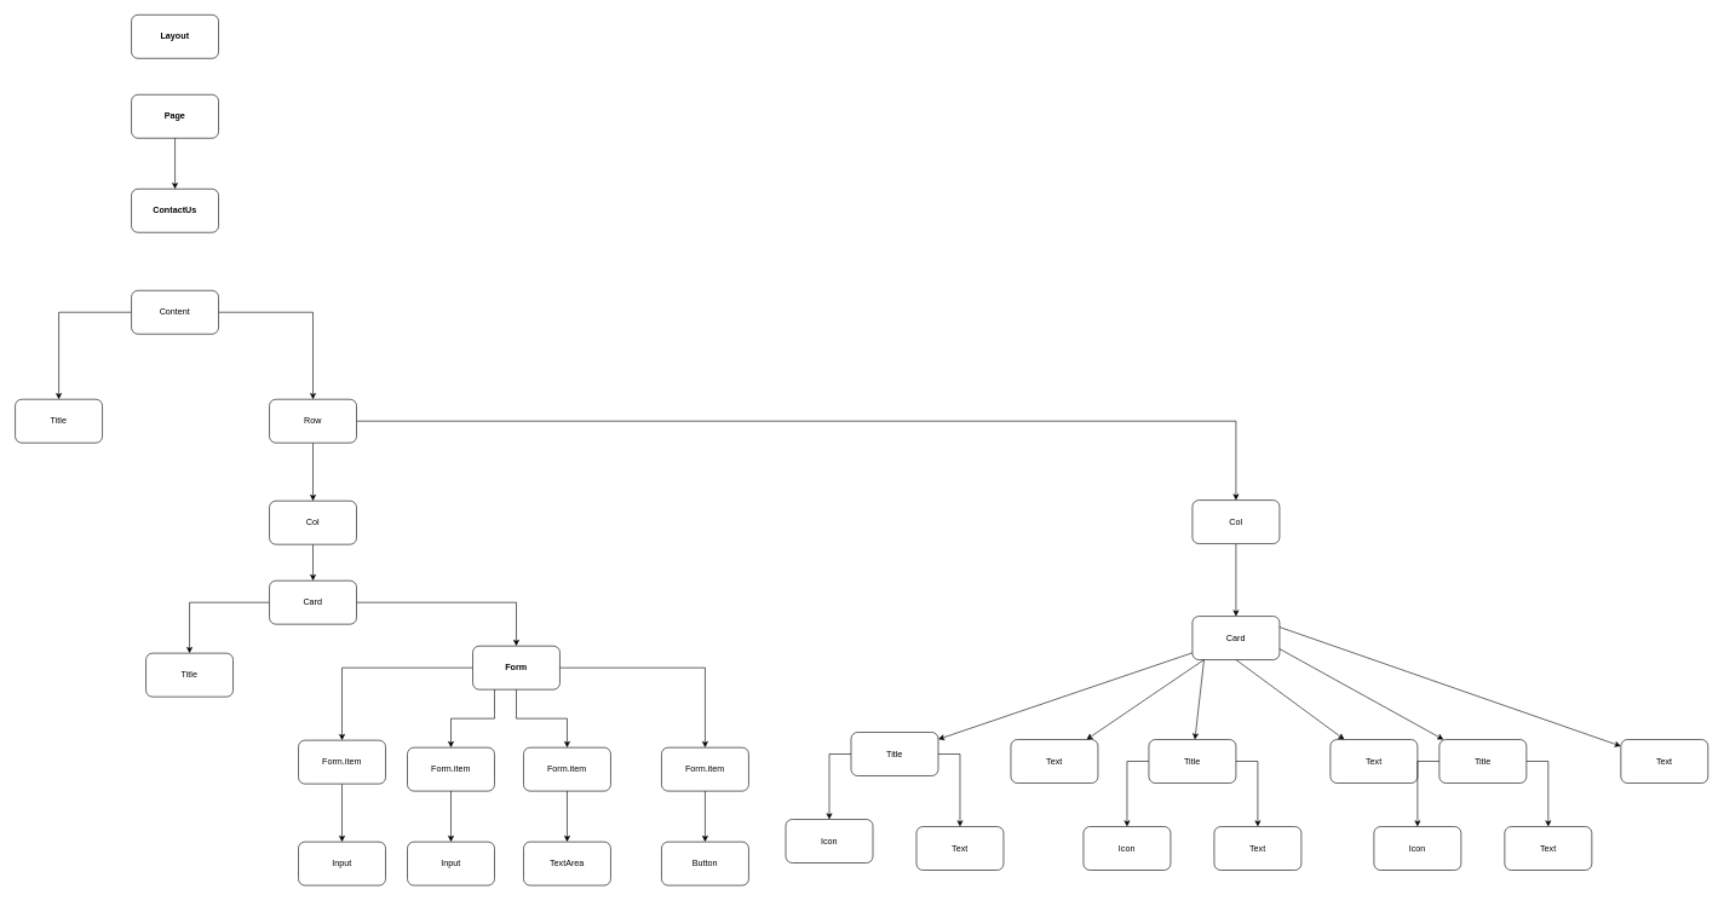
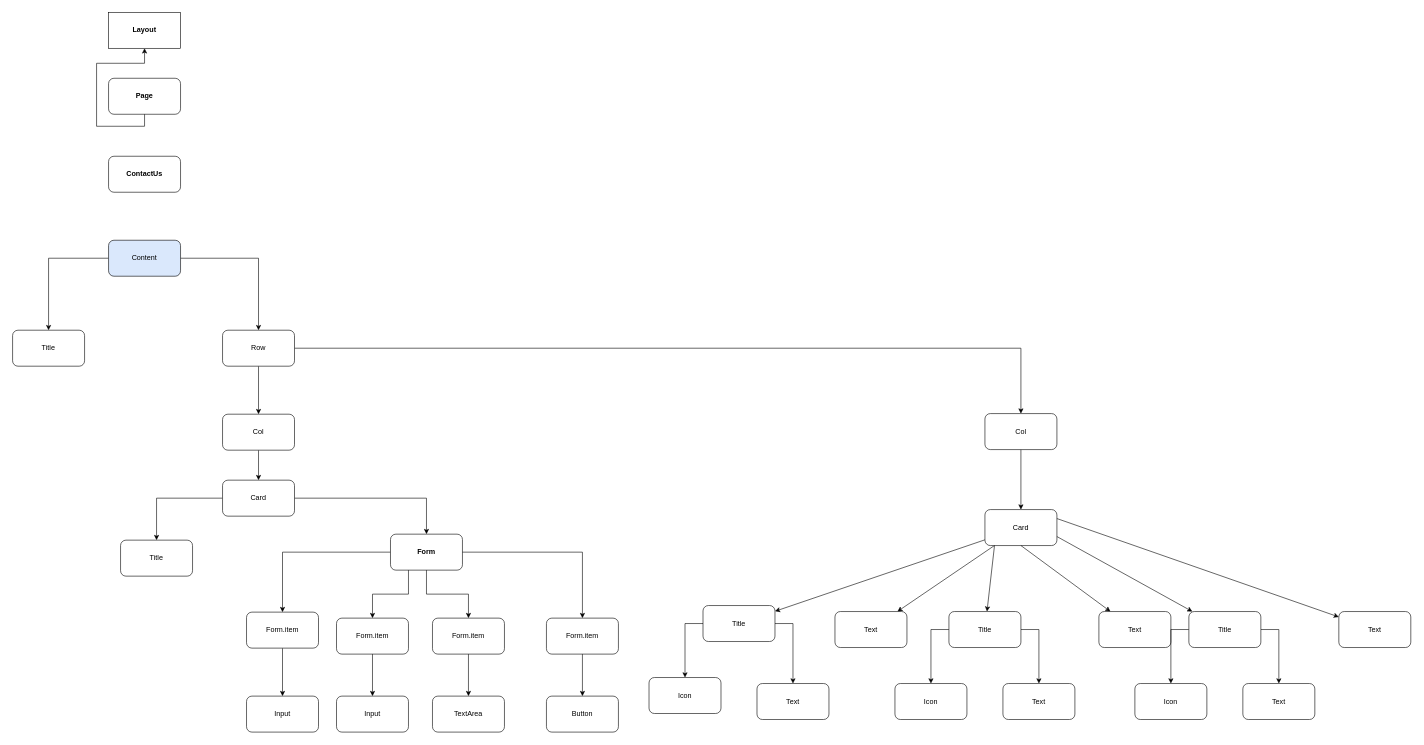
- <mxCell id="2" value="&lt;b&gt;Layout&lt;/b&gt;" style="rounded=1;whiteSpace=wrap;html=1;" parent="1" vertex="1"><mxGeometry x="180" y="20" width="120" height="60" as="geometry" /></mxCell>
+ <mxCell id="2" value="&lt;b&gt;Layout&lt;/b&gt;" style="whiteSpace=wrap;html=1;rounded=0;" parent="1" vertex="1"><mxGeometry x="180" y="20" width="120" height="60" as="geometry" /></mxCell>
- <mxCell id="4" value="" style="edgeStyle=orthogonalEdgeStyle;rounded=0;orthogonalLoop=1;jettySize=auto;html=1;exitX=0.5;exitY=1;exitDx=0;exitDy=0;" parent="1" source="3" target="5" edge="1"><mxGeometry relative="1" as="geometry"><mxPoint x="240" y="330" as="sourcePoint" /></mxGeometry></mxCell>
+ <mxCell id="4" value="" style="edgeStyle=orthogonalEdgeStyle;rounded=0;orthogonalLoop=1;jettySize=auto;html=1;exitX=0.5;exitY=1;exitDx=0;exitDy=0;" parent="1" source="3" target="2" edge="1"><mxGeometry relative="1" as="geometry"><mxPoint x="240" y="330" as="sourcePoint" /></mxGeometry></mxCell>
- <mxCell id="8" value="Content" style="whiteSpace=wrap;html=1;rounded=1;" parent="1" vertex="1"><mxGeometry x="180" y="400" width="120" height="60" as="geometry" /></mxCell>
+ <mxCell id="8" value="Content" style="whiteSpace=wrap;html=1;rounded=1;fillColor=#dae8fc;" parent="1" vertex="1"><mxGeometry x="180" y="400" width="120" height="60" as="geometry" /></mxCell>
